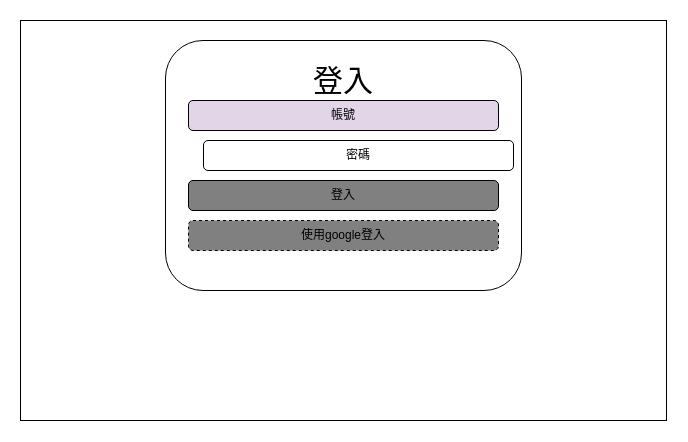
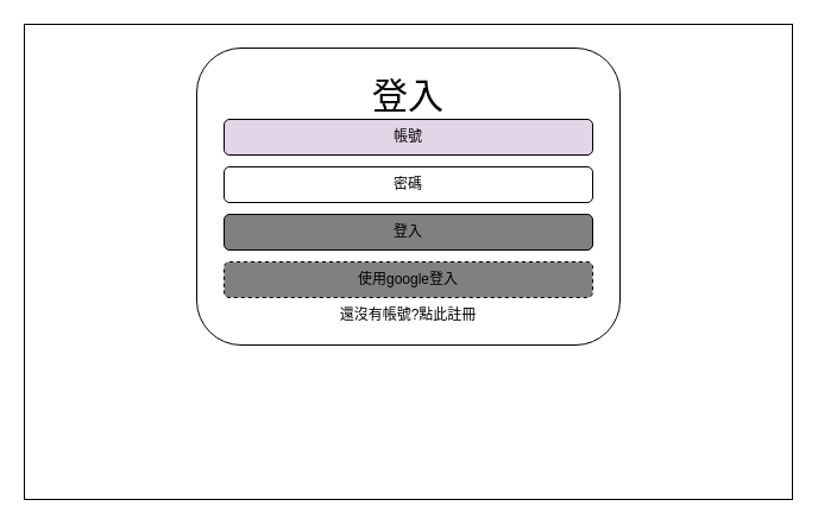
- <mxCell id="6" value="密碼" style="rounded=1;whiteSpace=wrap;html=1;" vertex="1" parent="1"><mxGeometry x="203" y="140" width="310" height="30" as="geometry" /></mxCell>
+ <mxCell id="6" value="密碼" style="rounded=1;whiteSpace=wrap;html=1;" vertex="1" parent="1"><mxGeometry x="188" y="140" width="310" height="30" as="geometry" /></mxCell>
+ <mxCell id="9" value="還沒有帳號?點此註冊" style="text;strokeColor=none;align=center;fillColor=none;html=1;verticalAlign=middle;whiteSpace=wrap;rounded=0;" vertex="1" parent="1"><mxGeometry x="280" y="250" width="126" height="30" as="geometry" /></mxCell>
